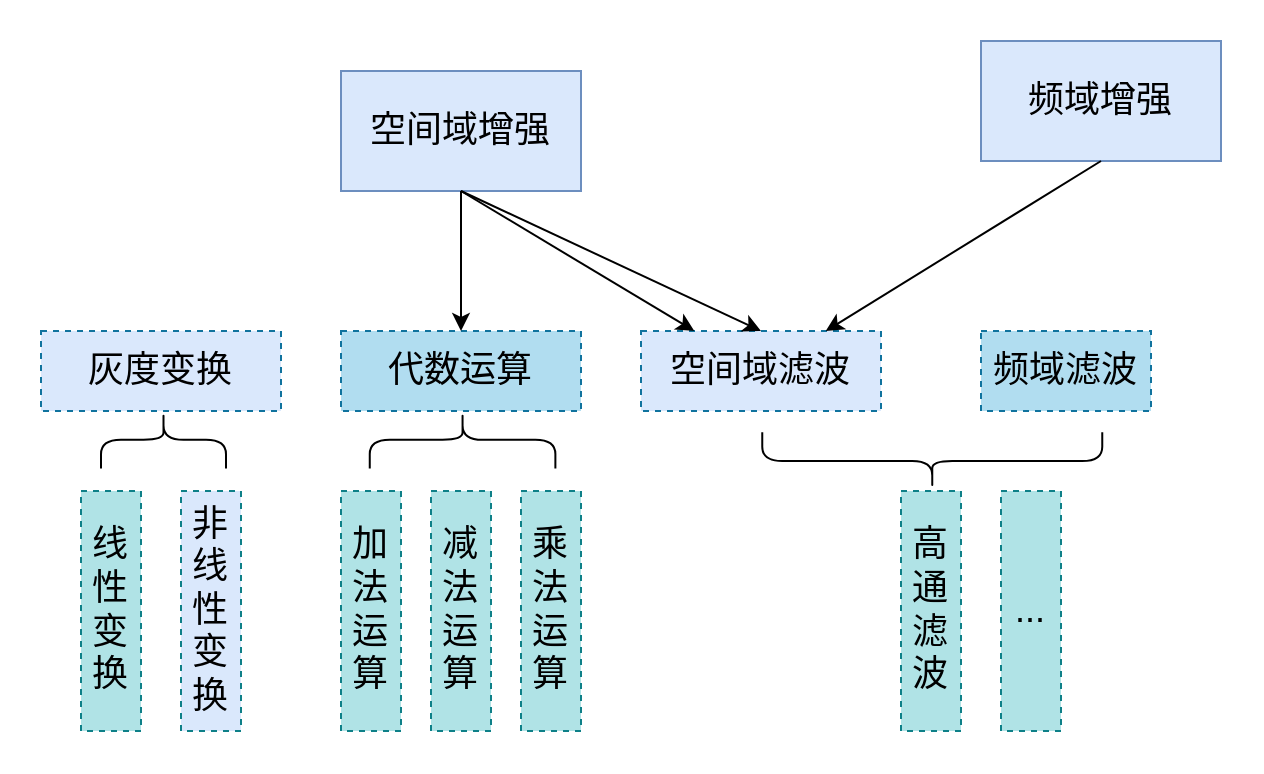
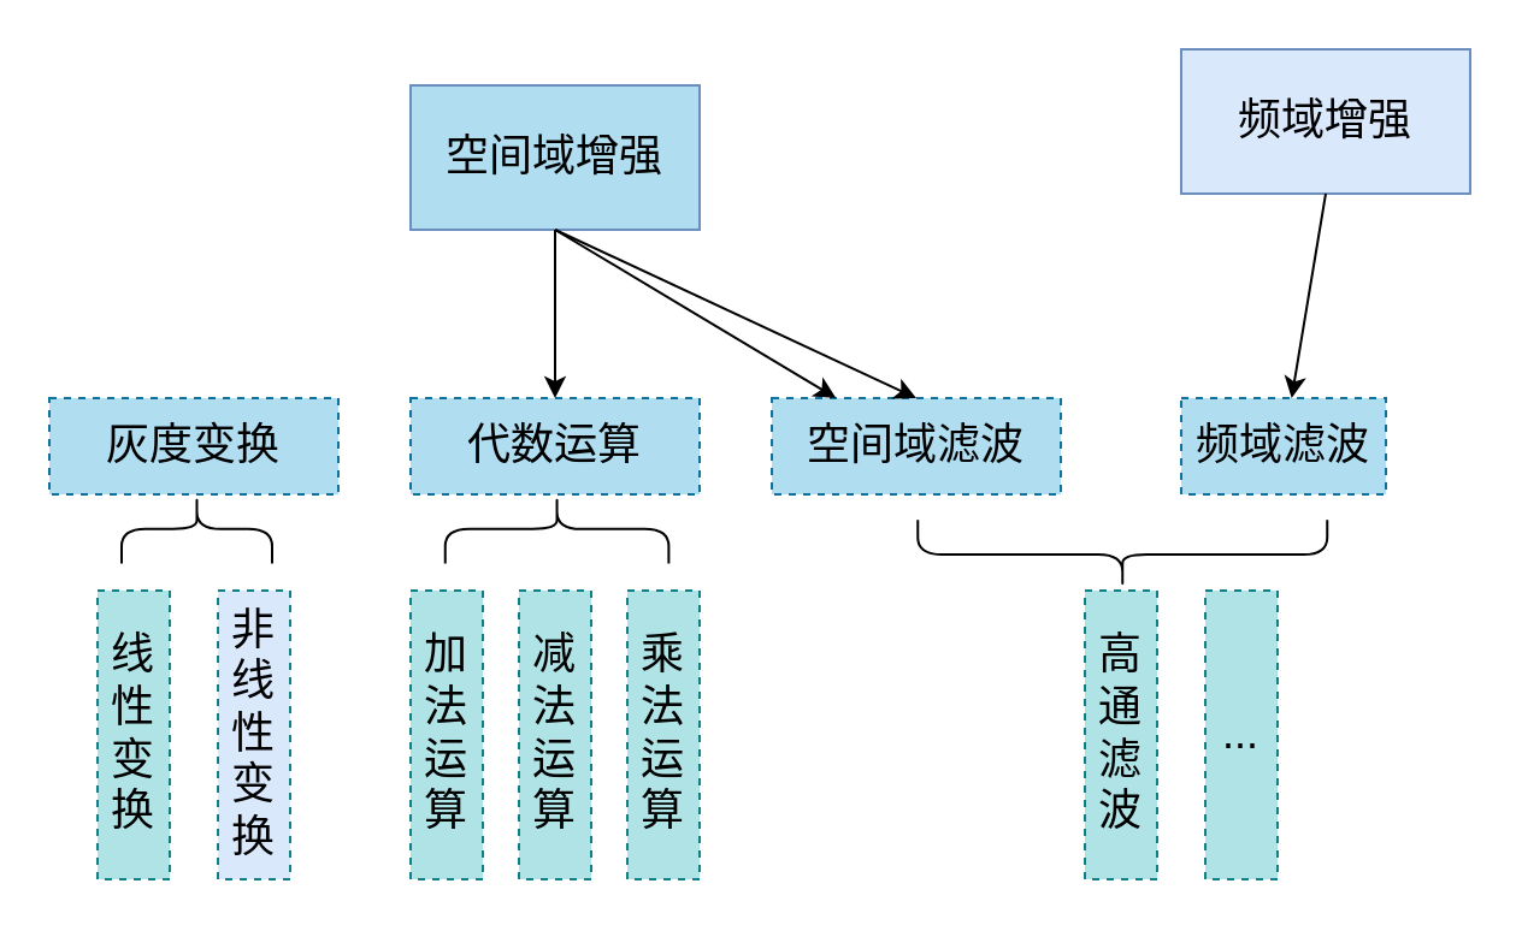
- <mxCell id="2" value="&lt;font style=&quot;font-size: 18px&quot;&gt;空间域增强&lt;/font&gt;" style="rounded=0;whiteSpace=wrap;html=1;fillColor=#dae8fc;strokeColor=#6c8ebf;" vertex="1" parent="1"><mxGeometry x="170" y="35" width="120" height="60" as="geometry" /></mxCell>
+ <mxCell id="2" value="&lt;font style=&quot;font-size: 18px&quot;&gt;空间域增强&lt;/font&gt;" style="rounded=0;whiteSpace=wrap;html=1;fillColor=#b1ddf0;strokeColor=#6c8ebf;" vertex="1" parent="1"><mxGeometry x="170" y="35" width="120" height="60" as="geometry" /></mxCell>
- <mxCell id="18" value="" style="endArrow=classic;html=1;rounded=0;fontSize=18;exitX=0.5;exitY=1;exitDx=0;exitDy=0;" edge="1" parent="1" source="3" target="6"><mxGeometry width="50" height="50" relative="1" as="geometry"><mxPoint x="300" y="275" as="sourcePoint" /><mxPoint x="350" y="225" as="targetPoint" /></mxGeometry></mxCell>
+ <mxCell id="18" value="" style="endArrow=classic;html=1;rounded=0;fontSize=18;exitX=0.5;exitY=1;exitDx=0;exitDy=0;" edge="1" parent="1" source="3" target="7"><mxGeometry width="50" height="50" relative="1" as="geometry"><mxPoint x="300" y="275" as="sourcePoint" /><mxPoint x="350" y="225" as="targetPoint" /></mxGeometry></mxCell>
- <mxCell id="4" value="灰度变换" style="rounded=0;whiteSpace=wrap;html=1;fontSize=18;dashed=1;fillColor=#dae8fc;strokeColor=#10739e;" vertex="1" parent="1"><mxGeometry x="20" y="165" width="120" height="40" as="geometry" /></mxCell>
+ <mxCell id="4" value="灰度变换" style="rounded=0;whiteSpace=wrap;html=1;fontSize=18;dashed=1;fillColor=#b1ddf0;strokeColor=#10739e;" vertex="1" parent="1"><mxGeometry x="20" y="165" width="120" height="40" as="geometry" /></mxCell>
- <mxCell id="6" value="空间域滤波" style="rounded=0;whiteSpace=wrap;html=1;fontSize=18;dashed=1;fillColor=#dae8fc;strokeColor=#10739e;" vertex="1" parent="1"><mxGeometry x="320" y="165" width="120" height="40" as="geometry" /></mxCell>
+ <mxCell id="6" value="空间域滤波" style="rounded=0;whiteSpace=wrap;html=1;fontSize=18;dashed=1;fillColor=#b1ddf0;strokeColor=#10739e;" vertex="1" parent="1"><mxGeometry x="320" y="165" width="120" height="40" as="geometry" /></mxCell>
